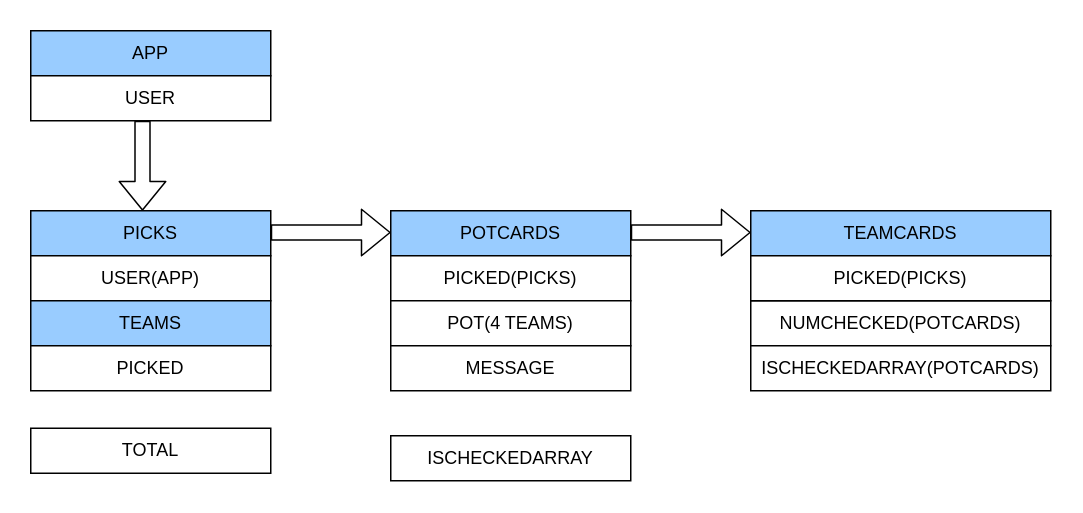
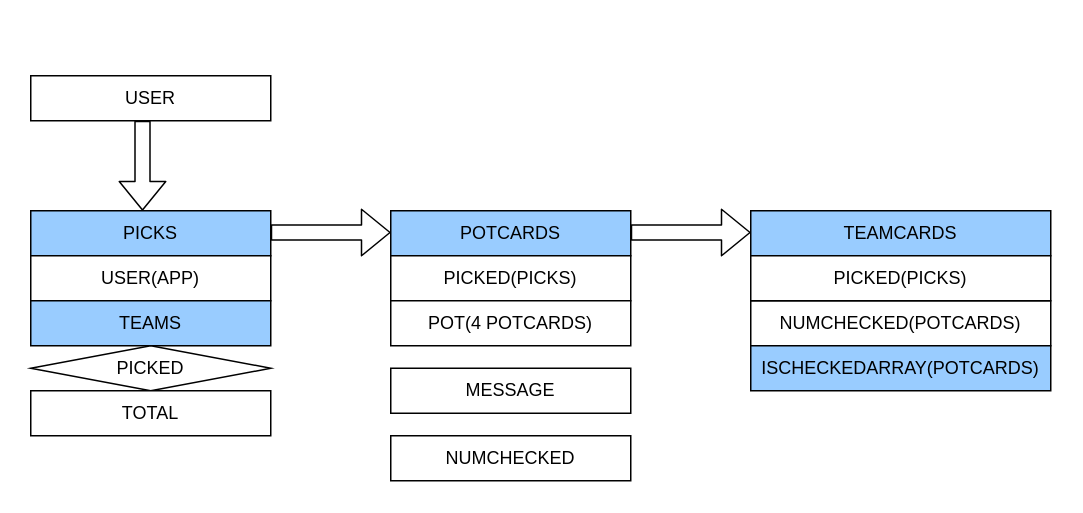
- <mxCell id="2" value="&lt;font color=&quot;#000000&quot;&gt;APP&lt;/font&gt;" style="rounded=0;whiteSpace=wrap;html=1;fillColor=#99CCFF;align=center;" vertex="1" parent="1"><mxGeometry x="20" y="20" width="160" height="30" as="geometry" /></mxCell>
- <mxCell id="12" value="POT(4 TEAMS)" style="rounded=0;whiteSpace=wrap;html=1;" vertex="1" parent="1"><mxGeometry x="260" y="200" width="160" height="30" as="geometry" /></mxCell>
+ <mxCell id="12" value="POT(4 POTCARDS)" style="rounded=0;whiteSpace=wrap;html=1;" vertex="1" parent="1"><mxGeometry x="260" y="200" width="160" height="30" as="geometry" /></mxCell>
- <mxCell id="8" value="PICKED" style="rounded=0;whiteSpace=wrap;html=1;" vertex="1" parent="1"><mxGeometry x="20" y="230" width="160" height="30" as="geometry" /></mxCell>
+ <mxCell id="8" value="PICKED" style="rhombus;whiteSpace=wrap;html=1;" vertex="1" parent="1"><mxGeometry x="20" y="230" width="160" height="30" as="geometry" /></mxCell>
- <mxCell id="13" value="MESSAGE" style="rounded=0;whiteSpace=wrap;html=1;" vertex="1" parent="1"><mxGeometry x="260" y="230" width="160" height="30" as="geometry" /></mxCell>
+ <mxCell id="13" value="MESSAGE" style="rounded=0;whiteSpace=wrap;html=1;" vertex="1" parent="1"><mxGeometry x="260" y="245" width="160" height="30" as="geometry" /></mxCell>
- <mxCell id="18" value="ISCHECKEDARRAY(POTCARDS)" style="rounded=0;whiteSpace=wrap;html=1;" vertex="1" parent="15"><mxGeometry y="90" width="200" height="30" as="geometry" /></mxCell>
+ <mxCell id="18" value="ISCHECKEDARRAY(POTCARDS)" style="rounded=0;whiteSpace=wrap;html=1;fillColor=#99ccff;" vertex="1" parent="15"><mxGeometry y="90" width="200" height="30" as="geometry" /></mxCell>
- <mxCell id="9" value="TOTAL" style="rounded=0;whiteSpace=wrap;html=1;" vertex="1" parent="1"><mxGeometry x="20" y="285" width="160" height="30" as="geometry" /></mxCell>
+ <mxCell id="9" value="TOTAL" style="rounded=0;whiteSpace=wrap;html=1;" vertex="1" parent="1"><mxGeometry x="20" y="260" width="160" height="30" as="geometry" /></mxCell>
- <mxCell id="14" value="ISCHECKEDARRAY" style="rounded=0;whiteSpace=wrap;html=1;" vertex="1" parent="1"><mxGeometry x="260" y="290" width="160" height="30" as="geometry" /></mxCell>
+ <mxCell id="14" value="NUMCHECKED" style="rounded=0;whiteSpace=wrap;html=1;" vertex="1" parent="1"><mxGeometry x="260" y="290" width="160" height="30" as="geometry" /></mxCell>
